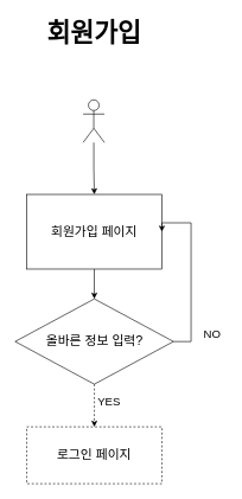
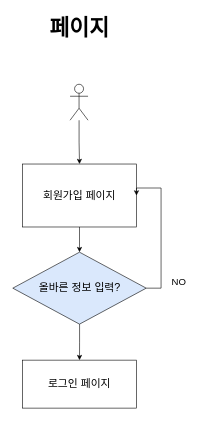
- <mxCell id="12" value="&lt;span style=&quot;font-size: 36px&quot;&gt;&lt;b&gt;회원가입&lt;/b&gt;&lt;/span&gt;" style="text;html=1;strokeColor=none;fillColor=none;align=center;verticalAlign=middle;whiteSpace=wrap;rounded=0;" vertex="1" parent="1"><mxGeometry x="53.19" y="20" width="157.62" height="50" as="geometry" /></mxCell>
+ <mxCell id="12" value="&lt;span style=&quot;font-size: 36px&quot;&gt;&lt;b&gt;페이지&lt;/b&gt;&lt;/span&gt;" style="text;html=1;strokeColor=none;fillColor=none;align=center;verticalAlign=middle;whiteSpace=wrap;rounded=0;" vertex="1" parent="1"><mxGeometry x="53.19" y="20" width="157.62" height="50" as="geometry" /></mxCell>
- <mxCell id="8" value="&lt;font style=&quot;font-size: 18px&quot;&gt;올바른 정보 입력?&lt;/font&gt;" style="rhombus;whiteSpace=wrap;html=1;" vertex="1" parent="1"><mxGeometry x="20.75" y="420" width="222.5" height="120" as="geometry" /></mxCell>
+ <mxCell id="8" value="&lt;font style=&quot;font-size: 18px&quot;&gt;올바른 정보 입력?&lt;/font&gt;" style="rhombus;whiteSpace=wrap;html=1;fillColor=#dae8fc;" vertex="1" parent="1"><mxGeometry x="20.75" y="420" width="222.5" height="120" as="geometry" /></mxCell>
- <mxCell id="10" value="&lt;span style=&quot;font-size: 16px&quot;&gt;YES&lt;/span&gt;" style="text;html=1;strokeColor=none;fillColor=none;align=center;verticalAlign=middle;whiteSpace=wrap;rounded=0;" vertex="1" parent="1"><mxGeometry x="132" y="550" width="41.75" height="30" as="geometry" /></mxCell>
- <mxCell id="6" style="edgeStyle=orthogonalEdgeStyle;rounded=0;orthogonalLoop=1;jettySize=auto;html=1;entryX=0.5;entryY=0;entryDx=0;entryDy=0;dashed=1;" edge="1" parent="1" source="8" target="9"><mxGeometry relative="1" as="geometry" /></mxCell>
+ <mxCell id="6" style="edgeStyle=orthogonalEdgeStyle;rounded=0;orthogonalLoop=1;jettySize=auto;html=1;entryX=0.5;entryY=0;entryDx=0;entryDy=0;" edge="1" parent="1" source="8" target="9"><mxGeometry relative="1" as="geometry" /></mxCell>
- <mxCell id="9" value="&lt;font style=&quot;font-size: 18px&quot;&gt;로그인 페이지&lt;/font&gt;" style="rounded=0;whiteSpace=wrap;html=1;dashed=1;" vertex="1" parent="1"><mxGeometry x="37" y="600" width="190" height="80" as="geometry" /></mxCell>
+ <mxCell id="9" value="&lt;font style=&quot;font-size: 18px&quot;&gt;로그인 페이지&lt;/font&gt;" style="rounded=0;whiteSpace=wrap;html=1;" vertex="1" parent="1"><mxGeometry x="37" y="600" width="190" height="80" as="geometry" /></mxCell>
